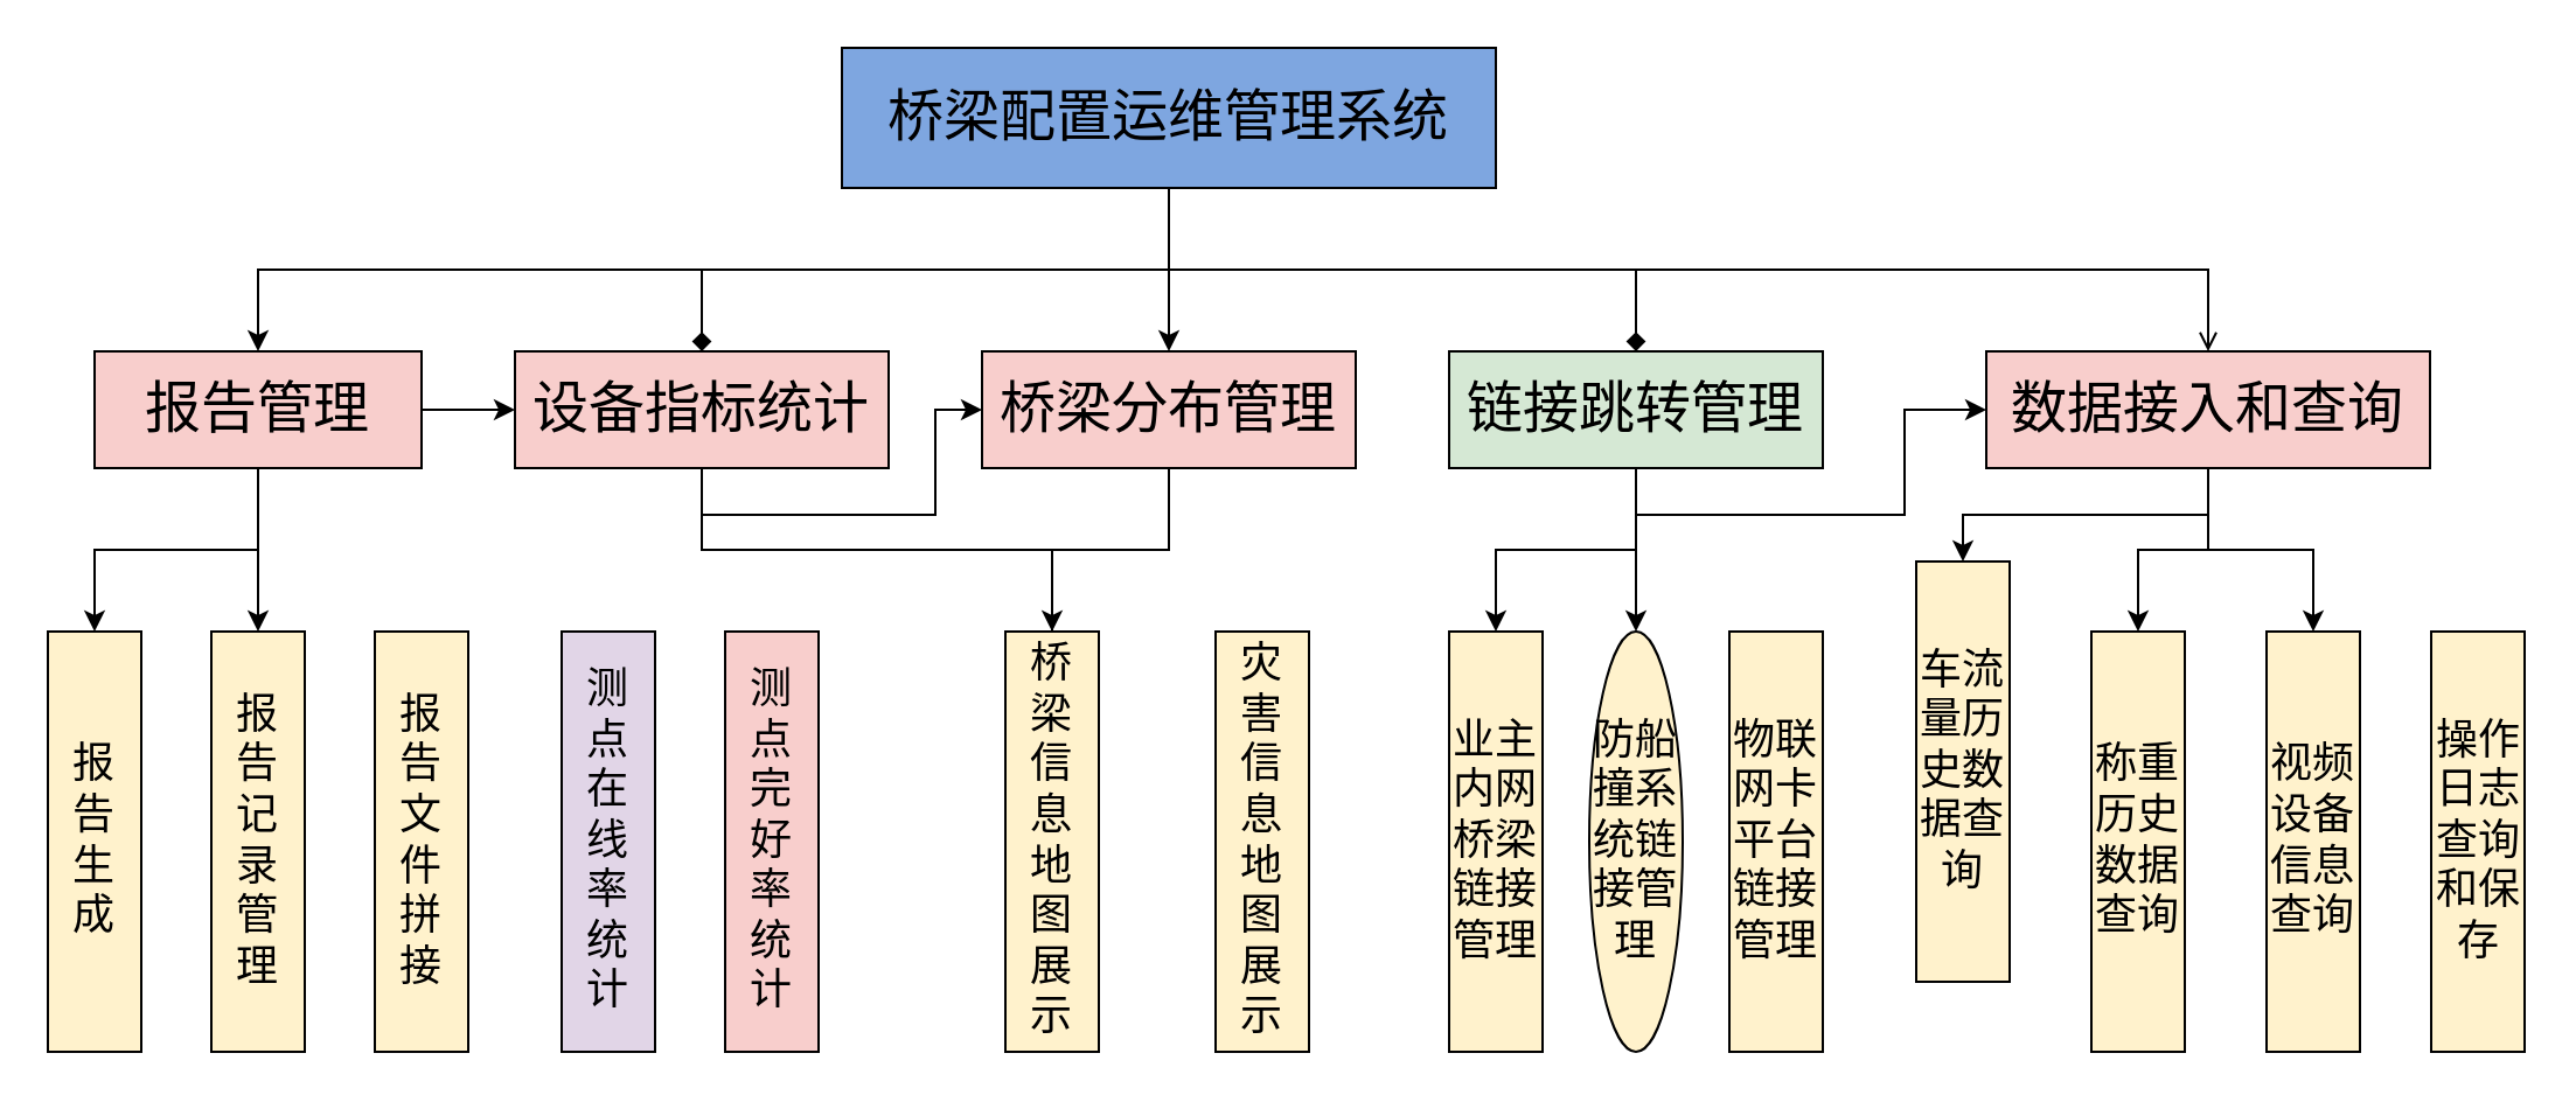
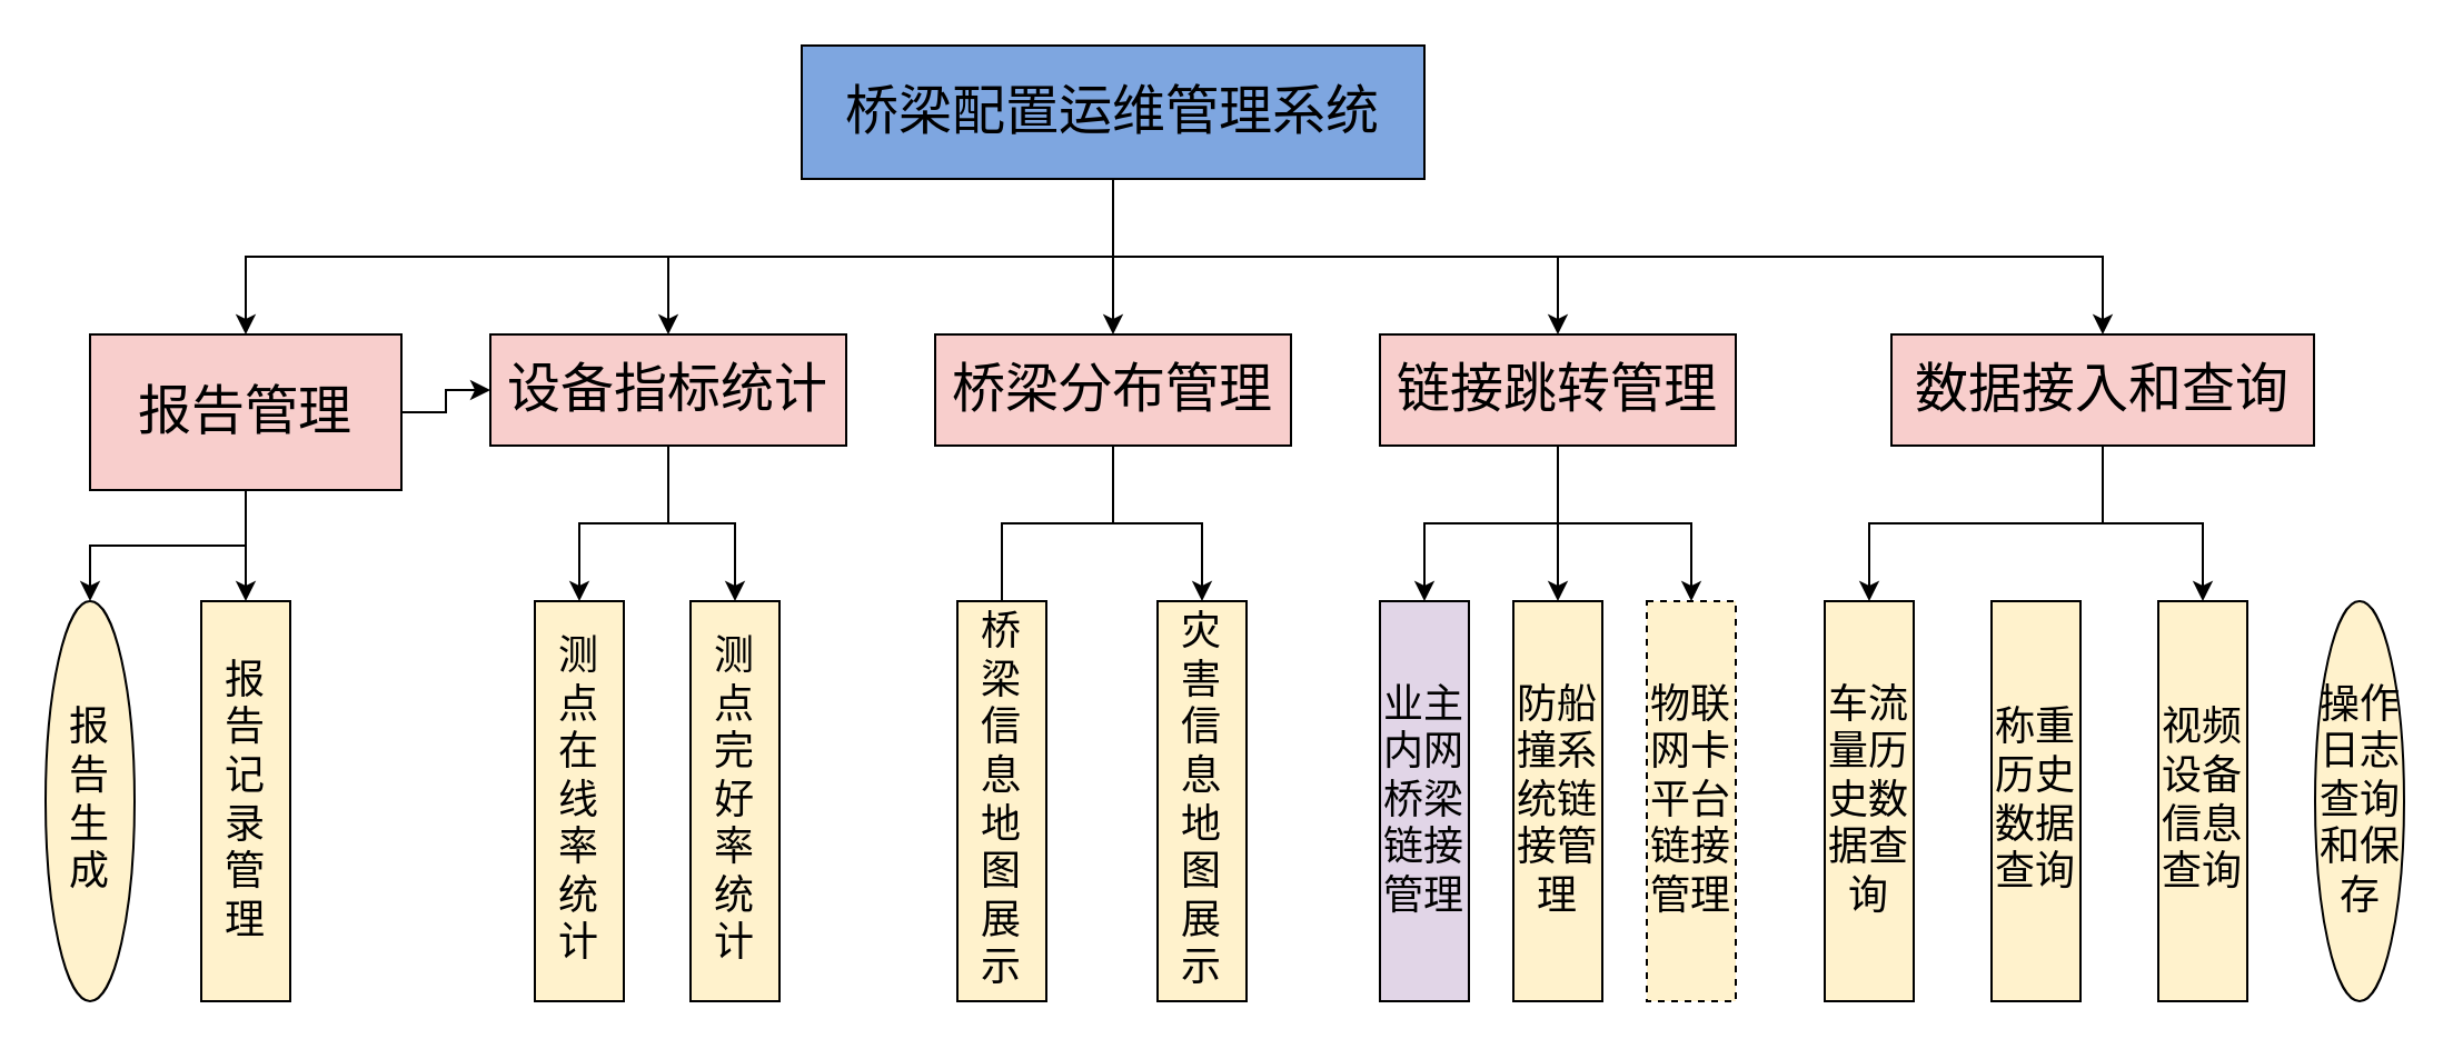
- <mxCell id="3" style="edgeStyle=orthogonalEdgeStyle;rounded=0;orthogonalLoop=1;jettySize=auto;html=1;exitX=0.5;exitY=1;exitDx=0;exitDy=0;entryX=0.5;entryY=0;entryDx=0;entryDy=0;endArrow=diamond;" parent="1" source="7" target="14" edge="1"><mxGeometry relative="1" as="geometry" /></mxCell>
+ <mxCell id="3" style="edgeStyle=orthogonalEdgeStyle;rounded=0;orthogonalLoop=1;jettySize=auto;html=1;exitX=0.5;exitY=1;exitDx=0;exitDy=0;entryX=0.5;entryY=0;entryDx=0;entryDy=0;" parent="1" source="7" target="14" edge="1"><mxGeometry relative="1" as="geometry" /></mxCell>
- <mxCell id="5" style="edgeStyle=orthogonalEdgeStyle;rounded=0;orthogonalLoop=1;jettySize=auto;html=1;exitX=0.5;exitY=1;exitDx=0;exitDy=0;endArrow=diamond;" parent="1" source="7" target="21" edge="1"><mxGeometry relative="1" as="geometry" /></mxCell>
+ <mxCell id="5" style="edgeStyle=orthogonalEdgeStyle;rounded=0;orthogonalLoop=1;jettySize=auto;html=1;exitX=0.5;exitY=1;exitDx=0;exitDy=0;" parent="1" source="7" target="21" edge="1"><mxGeometry relative="1" as="geometry" /></mxCell>
- <mxCell id="6" style="edgeStyle=orthogonalEdgeStyle;rounded=0;orthogonalLoop=1;jettySize=auto;html=1;exitX=0.5;exitY=1;exitDx=0;exitDy=0;entryX=0.5;entryY=0;entryDx=0;entryDy=0;endArrow=open;" parent="1" source="7" target="25" edge="1"><mxGeometry relative="1" as="geometry" /></mxCell>
+ <mxCell id="6" style="edgeStyle=orthogonalEdgeStyle;rounded=0;orthogonalLoop=1;jettySize=auto;html=1;exitX=0.5;exitY=1;exitDx=0;exitDy=0;entryX=0.5;entryY=0;entryDx=0;entryDy=0;" parent="1" source="7" target="25" edge="1"><mxGeometry relative="1" as="geometry" /></mxCell>
- <mxCell id="11" value="&lt;font style=&quot;font-size: 24px;&quot;&gt;报告管理&lt;/font&gt;" style="rounded=0;whiteSpace=wrap;html=1;fillColor=#F8CECC;" parent="1" vertex="1"><mxGeometry x="40" y="150" width="140" height="50" as="geometry" /></mxCell>
+ <mxCell id="11" value="&lt;font style=&quot;font-size: 24px;&quot;&gt;报告管理&lt;/font&gt;" style="rounded=0;whiteSpace=wrap;html=1;fillColor=#F8CECC;" parent="1" vertex="1"><mxGeometry x="40" y="150" width="140" height="70" as="geometry" /></mxCell>
- <mxCell id="21" value="&lt;span style=&quot;font-size: 24px;&quot;&gt;链接跳转管理&lt;/span&gt;" style="rounded=0;whiteSpace=wrap;html=1;fillColor=#d5e8d4;" parent="1" vertex="1"><mxGeometry x="620" y="150" width="160" height="50" as="geometry" /></mxCell>
+ <mxCell id="21" value="&lt;span style=&quot;font-size: 24px;&quot;&gt;链接跳转管理&lt;/span&gt;" style="rounded=0;whiteSpace=wrap;html=1;fillColor=#F8CECC;" parent="1" vertex="1"><mxGeometry x="620" y="150" width="160" height="50" as="geometry" /></mxCell>
- <mxCell id="12" style="edgeStyle=orthogonalEdgeStyle;rounded=0;orthogonalLoop=1;jettySize=auto;html=1;exitX=0.5;exitY=1;exitDx=0;exitDy=0;" parent="1" source="14" target="17" edge="1"><mxGeometry relative="1" as="geometry" /></mxCell>
+ <mxCell id="12" style="edgeStyle=orthogonalEdgeStyle;rounded=0;orthogonalLoop=1;jettySize=auto;html=1;exitX=0.5;exitY=1;exitDx=0;exitDy=0;entryX=0.5;entryY=0;entryDx=0;entryDy=0;" parent="1" source="14" target="29" edge="1"><mxGeometry relative="1" as="geometry" /></mxCell>
- <mxCell id="20" style="edgeStyle=orthogonalEdgeStyle;rounded=0;orthogonalLoop=1;jettySize=auto;html=1;exitX=0.5;exitY=1;exitDx=0;exitDy=0;" parent="1" source="21" target="25" edge="1"><mxGeometry relative="1" as="geometry" /></mxCell>
+ <mxCell id="20" style="edgeStyle=orthogonalEdgeStyle;rounded=0;orthogonalLoop=1;jettySize=auto;html=1;exitX=0.5;exitY=1;exitDx=0;exitDy=0;entryX=0.5;entryY=0;entryDx=0;entryDy=0;" parent="1" source="21" target="35" edge="1"><mxGeometry relative="1" as="geometry" /></mxCell>
- <mxCell id="13" style="edgeStyle=orthogonalEdgeStyle;rounded=0;orthogonalLoop=1;jettySize=auto;html=1;exitX=0.5;exitY=1;exitDx=0;exitDy=0;" parent="1" source="14" target="31" edge="1"><mxGeometry relative="1" as="geometry" /></mxCell>
+ <mxCell id="13" style="edgeStyle=orthogonalEdgeStyle;rounded=0;orthogonalLoop=1;jettySize=auto;html=1;exitX=0.5;exitY=1;exitDx=0;exitDy=0;entryX=0.5;entryY=0;entryDx=0;entryDy=0;" parent="1" source="14" target="30" edge="1"><mxGeometry relative="1" as="geometry" /></mxCell>
+ <mxCell id="16" style="edgeStyle=orthogonalEdgeStyle;rounded=0;orthogonalLoop=1;jettySize=auto;html=1;exitX=0.5;exitY=1;exitDx=0;exitDy=0;entryX=0.5;entryY=0;entryDx=0;entryDy=0;" parent="1" source="17" target="32" edge="1"><mxGeometry relative="1" as="geometry" /></mxCell>
- <mxCell id="23" style="edgeStyle=orthogonalEdgeStyle;rounded=0;orthogonalLoop=1;jettySize=auto;html=1;exitX=0.5;exitY=1;exitDx=0;exitDy=0;entryX=0.5;entryY=0;entryDx=0;entryDy=0;" parent="1" source="25" target="37" edge="1"><mxGeometry relative="1" as="geometry" /></mxCell>
- <mxCell id="36" value="&lt;span style=&quot;font-size: 18px;&quot;&gt;车流量历史数据查询&lt;/span&gt;" style="rounded=0;whiteSpace=wrap;html=1;fillColor=#FFF2CC;" parent="1" vertex="1"><mxGeometry x="820" y="240" width="40" height="180" as="geometry" /></mxCell>
+ <mxCell id="36" value="&lt;span style=&quot;font-size: 18px;&quot;&gt;车流量历史数据查询&lt;/span&gt;" style="rounded=0;whiteSpace=wrap;html=1;fillColor=#FFF2CC;" parent="1" vertex="1"><mxGeometry x="820" y="270" width="40" height="180" as="geometry" /></mxCell>
- <mxCell id="26" value="&lt;span style=&quot;font-size: 18px;&quot;&gt;报&lt;/span&gt;&lt;div&gt;&lt;span style=&quot;font-size: 18px;&quot;&gt;告&lt;/span&gt;&lt;br&gt;&lt;div&gt;&lt;span style=&quot;font-size: 18px;&quot;&gt;生&lt;/span&gt;&lt;/div&gt;&lt;div&gt;&lt;span style=&quot;font-size: 18px;&quot;&gt;成&lt;/span&gt;&lt;/div&gt;&lt;/div&gt;" style="rounded=0;whiteSpace=wrap;html=1;fillColor=#FFF2CC;" parent="1" vertex="1"><mxGeometry x="20" y="270" width="40" height="180" as="geometry" /></mxCell>
+ <mxCell id="26" value="&lt;span style=&quot;font-size: 18px;&quot;&gt;报&lt;/span&gt;&lt;div&gt;&lt;span style=&quot;font-size: 18px;&quot;&gt;告&lt;/span&gt;&lt;br&gt;&lt;div&gt;&lt;span style=&quot;font-size: 18px;&quot;&gt;生&lt;/span&gt;&lt;/div&gt;&lt;div&gt;&lt;span style=&quot;font-size: 18px;&quot;&gt;成&lt;/span&gt;&lt;/div&gt;&lt;/div&gt;" style="ellipse;whiteSpace=wrap;html=1;fillColor=#FFF2CC;" parent="1" vertex="1"><mxGeometry x="20" y="270" width="40" height="180" as="geometry" /></mxCell>
- <mxCell id="28" value="&lt;span style=&quot;font-size: 18px;&quot;&gt;报&lt;/span&gt;&lt;div&gt;&lt;span style=&quot;font-size: 18px;&quot;&gt;告&lt;/span&gt;&lt;/div&gt;&lt;div&gt;&lt;span style=&quot;font-size: 18px;&quot;&gt;文&lt;/span&gt;&lt;/div&gt;&lt;div&gt;&lt;span style=&quot;font-size: 18px;&quot;&gt;件&lt;/span&gt;&lt;/div&gt;&lt;div&gt;&lt;span style=&quot;font-size: 18px;&quot;&gt;拼&lt;/span&gt;&lt;/div&gt;&lt;div&gt;&lt;span style=&quot;font-size: 18px;&quot;&gt;接&lt;/span&gt;&lt;/div&gt;" style="rounded=0;whiteSpace=wrap;html=1;fillColor=#FFF2CC;" parent="1" vertex="1"><mxGeometry x="160" y="270" width="40" height="180" as="geometry" /></mxCell>
- <mxCell id="29" value="&lt;span style=&quot;font-size: 18px;&quot;&gt;测&lt;/span&gt;&lt;div&gt;&lt;span style=&quot;font-size: 18px;&quot;&gt;点&lt;/span&gt;&lt;/div&gt;&lt;div&gt;&lt;span style=&quot;font-size: 18px;&quot;&gt;在&lt;/span&gt;&lt;/div&gt;&lt;div&gt;&lt;span style=&quot;font-size: 18px;&quot;&gt;线&lt;/span&gt;&lt;/div&gt;&lt;div&gt;&lt;span style=&quot;font-size: 18px;&quot;&gt;率&lt;/span&gt;&lt;/div&gt;&lt;div&gt;&lt;span style=&quot;font-size: 18px;&quot;&gt;统&lt;/span&gt;&lt;/div&gt;&lt;div&gt;&lt;span style=&quot;font-size: 18px;&quot;&gt;计&lt;/span&gt;&lt;/div&gt;" style="rounded=0;whiteSpace=wrap;html=1;fillColor=#e1d5e7;" parent="1" vertex="1"><mxGeometry x="240" y="270" width="40" height="180" as="geometry" /></mxCell>
+ <mxCell id="29" value="&lt;span style=&quot;font-size: 18px;&quot;&gt;测&lt;/span&gt;&lt;div&gt;&lt;span style=&quot;font-size: 18px;&quot;&gt;点&lt;/span&gt;&lt;/div&gt;&lt;div&gt;&lt;span style=&quot;font-size: 18px;&quot;&gt;在&lt;/span&gt;&lt;/div&gt;&lt;div&gt;&lt;span style=&quot;font-size: 18px;&quot;&gt;线&lt;/span&gt;&lt;/div&gt;&lt;div&gt;&lt;span style=&quot;font-size: 18px;&quot;&gt;率&lt;/span&gt;&lt;/div&gt;&lt;div&gt;&lt;span style=&quot;font-size: 18px;&quot;&gt;统&lt;/span&gt;&lt;/div&gt;&lt;div&gt;&lt;span style=&quot;font-size: 18px;&quot;&gt;计&lt;/span&gt;&lt;/div&gt;" style="rounded=0;whiteSpace=wrap;html=1;fillColor=#FFF2CC;" parent="1" vertex="1"><mxGeometry x="240" y="270" width="40" height="180" as="geometry" /></mxCell>
- <mxCell id="30" value="&lt;span style=&quot;font-size: 18px;&quot;&gt;测&lt;/span&gt;&lt;div&gt;&lt;span style=&quot;font-size: 18px;&quot;&gt;点&lt;/span&gt;&lt;/div&gt;&lt;div&gt;&lt;span style=&quot;font-size: 18px;&quot;&gt;完&lt;/span&gt;&lt;/div&gt;&lt;div&gt;&lt;span style=&quot;font-size: 18px;&quot;&gt;好&lt;/span&gt;&lt;/div&gt;&lt;div&gt;&lt;span style=&quot;font-size: 18px;&quot;&gt;率&lt;/span&gt;&lt;/div&gt;&lt;div&gt;&lt;span style=&quot;font-size: 18px;&quot;&gt;统&lt;/span&gt;&lt;/div&gt;&lt;div&gt;&lt;span style=&quot;font-size: 18px;&quot;&gt;计&lt;/span&gt;&lt;/div&gt;" style="rounded=0;whiteSpace=wrap;html=1;fillColor=#f8cecc;" parent="1" vertex="1"><mxGeometry x="310" y="270" width="40" height="180" as="geometry" /></mxCell>
+ <mxCell id="30" value="&lt;span style=&quot;font-size: 18px;&quot;&gt;测&lt;/span&gt;&lt;div&gt;&lt;span style=&quot;font-size: 18px;&quot;&gt;点&lt;/span&gt;&lt;/div&gt;&lt;div&gt;&lt;span style=&quot;font-size: 18px;&quot;&gt;完&lt;/span&gt;&lt;/div&gt;&lt;div&gt;&lt;span style=&quot;font-size: 18px;&quot;&gt;好&lt;/span&gt;&lt;/div&gt;&lt;div&gt;&lt;span style=&quot;font-size: 18px;&quot;&gt;率&lt;/span&gt;&lt;/div&gt;&lt;div&gt;&lt;span style=&quot;font-size: 18px;&quot;&gt;统&lt;/span&gt;&lt;/div&gt;&lt;div&gt;&lt;span style=&quot;font-size: 18px;&quot;&gt;计&lt;/span&gt;&lt;/div&gt;" style="rounded=0;whiteSpace=wrap;html=1;fillColor=#FFF2CC;" parent="1" vertex="1"><mxGeometry x="310" y="270" width="40" height="180" as="geometry" /></mxCell>
- <mxCell id="33" value="&lt;span style=&quot;font-size: 18px;&quot;&gt;业主内网桥梁链接管理&lt;/span&gt;" style="rounded=0;whiteSpace=wrap;html=1;fillColor=#FFF2CC;" parent="1" vertex="1"><mxGeometry x="620" y="270" width="40" height="180" as="geometry" /></mxCell>
+ <mxCell id="33" value="&lt;span style=&quot;font-size: 18px;&quot;&gt;业主内网桥梁链接管理&lt;/span&gt;" style="rounded=0;whiteSpace=wrap;html=1;fillColor=#e1d5e7;" parent="1" vertex="1"><mxGeometry x="620" y="270" width="40" height="180" as="geometry" /></mxCell>
- <mxCell id="34" value="&lt;span style=&quot;font-size: 18px;&quot;&gt;防船撞系统链接管理&lt;/span&gt;" style="ellipse;whiteSpace=wrap;html=1;fillColor=#FFF2CC;" parent="1" vertex="1"><mxGeometry x="680" y="270" width="40" height="180" as="geometry" /></mxCell>
+ <mxCell id="34" value="&lt;span style=&quot;font-size: 18px;&quot;&gt;防船撞系统链接管理&lt;/span&gt;" style="rounded=0;whiteSpace=wrap;html=1;fillColor=#FFF2CC;" parent="1" vertex="1"><mxGeometry x="680" y="270" width="40" height="180" as="geometry" /></mxCell>
- <mxCell id="35" value="&lt;span style=&quot;font-size: 18px;&quot;&gt;物联网卡平台链接管理&lt;/span&gt;" style="rounded=0;whiteSpace=wrap;html=1;fillColor=#FFF2CC;" parent="1" vertex="1"><mxGeometry x="740" y="270" width="40" height="180" as="geometry" /></mxCell>
+ <mxCell id="35" value="&lt;span style=&quot;font-size: 18px;&quot;&gt;物联网卡平台链接管理&lt;/span&gt;" style="rounded=0;whiteSpace=wrap;html=1;fillColor=#FFF2CC;dashed=1;" parent="1" vertex="1"><mxGeometry x="740" y="270" width="40" height="180" as="geometry" /></mxCell>
- <mxCell id="39" value="&lt;span style=&quot;font-size: 18px;&quot;&gt;操作日志查询和保存&lt;/span&gt;" style="rounded=0;whiteSpace=wrap;html=1;fillColor=#FFF2CC;" vertex="1" parent="1"><mxGeometry x="1040.5" y="270" width="40" height="180" as="geometry" /></mxCell>
+ <mxCell id="39" value="&lt;span style=&quot;font-size: 18px;&quot;&gt;操作日志查询和保存&lt;/span&gt;" style="ellipse;whiteSpace=wrap;html=1;fillColor=#FFF2CC;" vertex="1" parent="1"><mxGeometry x="1040.5" y="270" width="40" height="180" as="geometry" /></mxCell>
